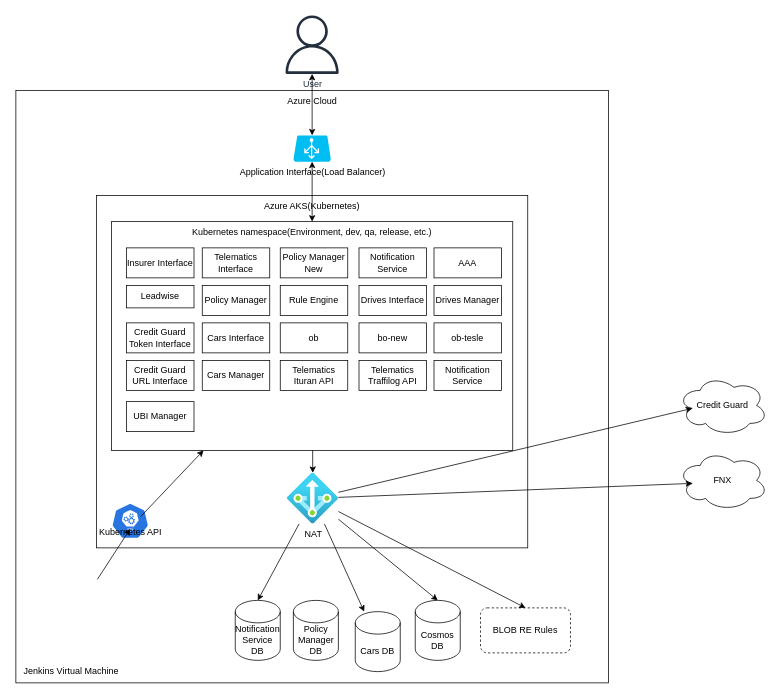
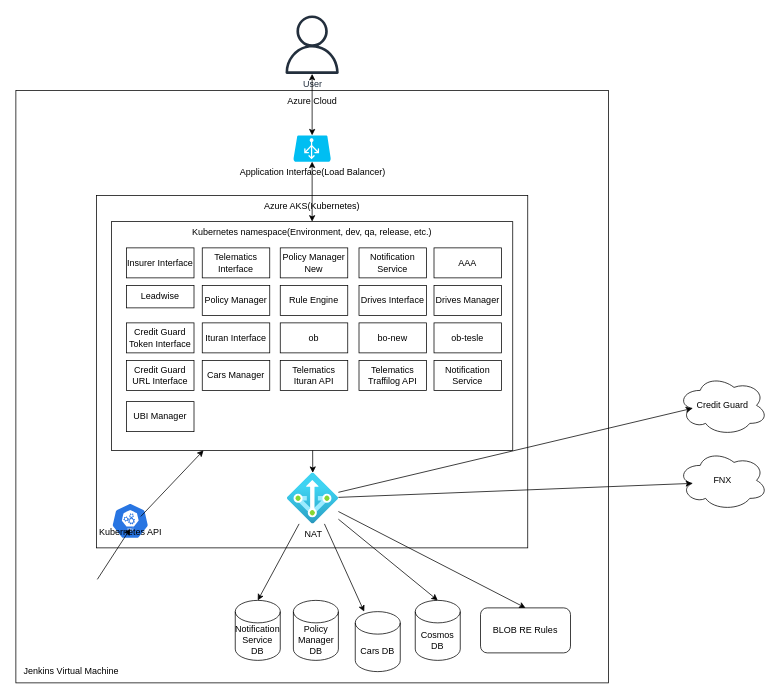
- <mxCell id="12" value="Cars Interface" style="rounded=0;whiteSpace=wrap;html=1;labelBackgroundColor=none;verticalAlign=middle;" parent="1" vertex="1"><mxGeometry x="269" y="430" width="90" height="40" as="geometry" /></mxCell>
+ <mxCell id="12" value="Ituran Interface" style="rounded=0;whiteSpace=wrap;html=1;labelBackgroundColor=none;verticalAlign=middle;" parent="1" vertex="1"><mxGeometry x="269" y="430" width="90" height="40" as="geometry" /></mxCell>
- <mxCell id="40" value="BLOB RE Rules" style="rounded=1;whiteSpace=wrap;html=1;labelBackgroundColor=none;verticalAlign=middle;dashed=1;" parent="1" vertex="1"><mxGeometry x="640" y="810" width="120" height="60" as="geometry" /></mxCell>
+ <mxCell id="40" value="BLOB RE Rules" style="rounded=1;whiteSpace=wrap;html=1;labelBackgroundColor=none;verticalAlign=middle;" parent="1" vertex="1"><mxGeometry x="640" y="810" width="120" height="60" as="geometry" /></mxCell>
